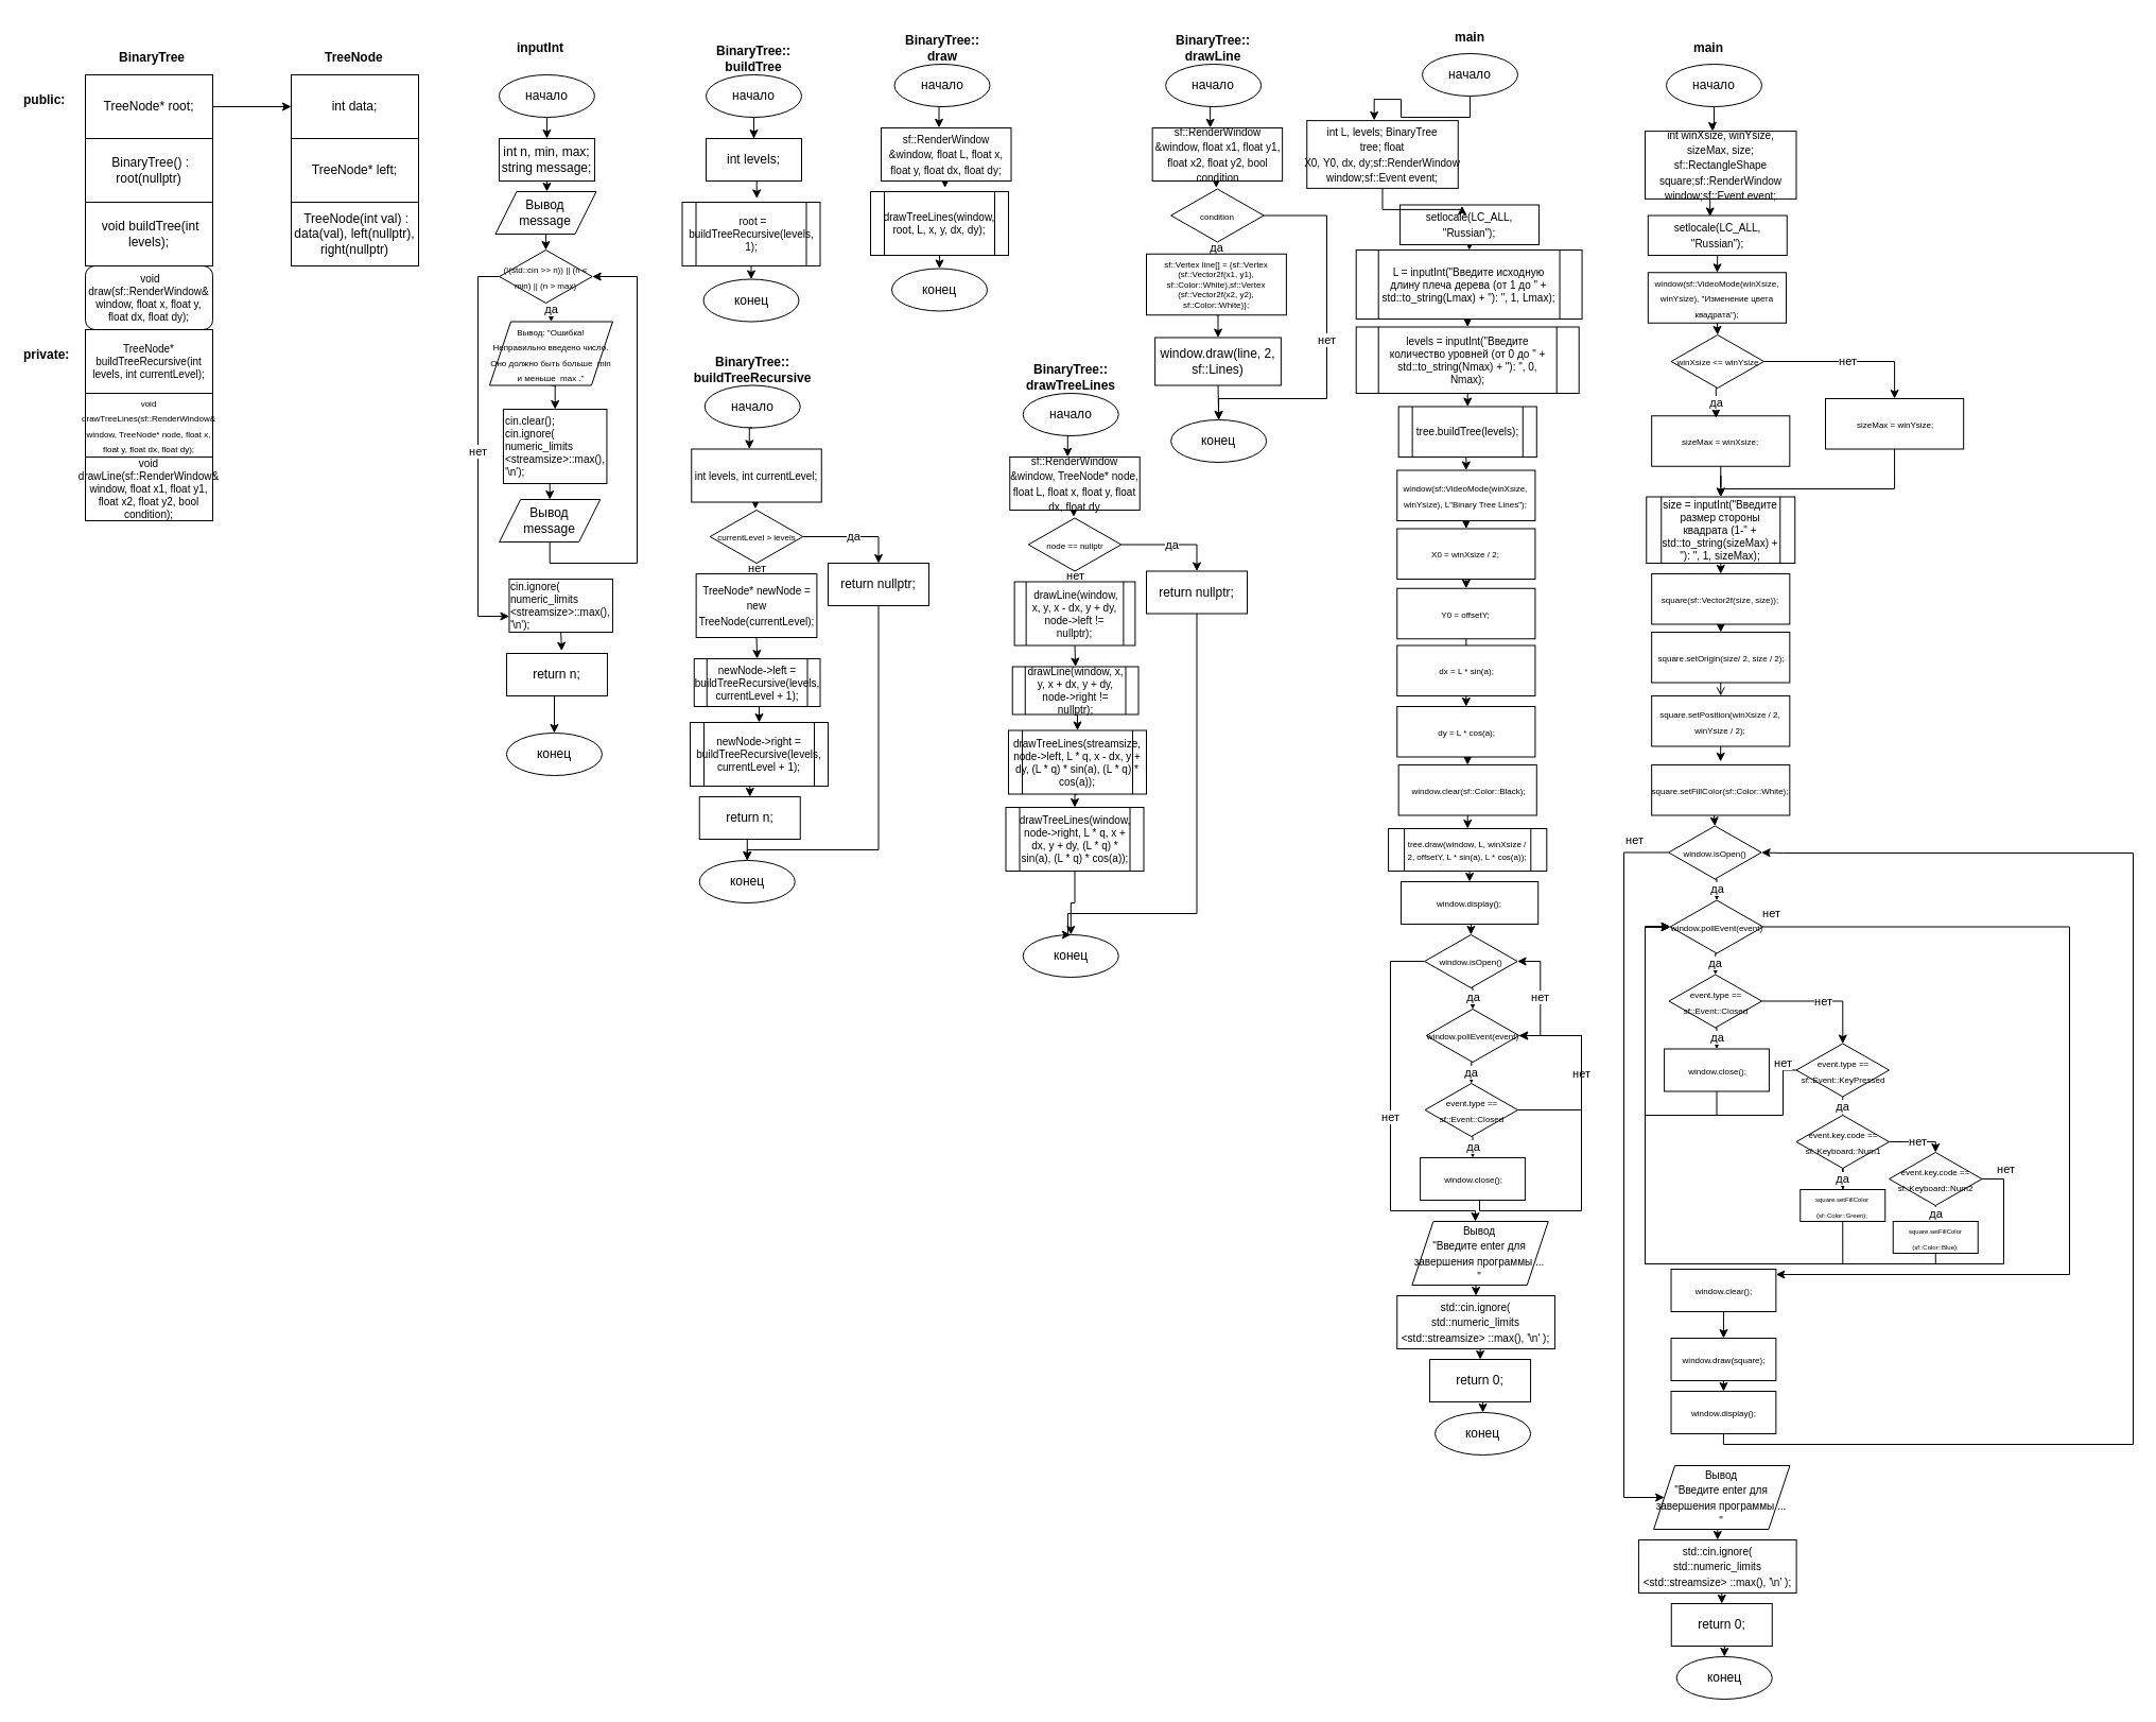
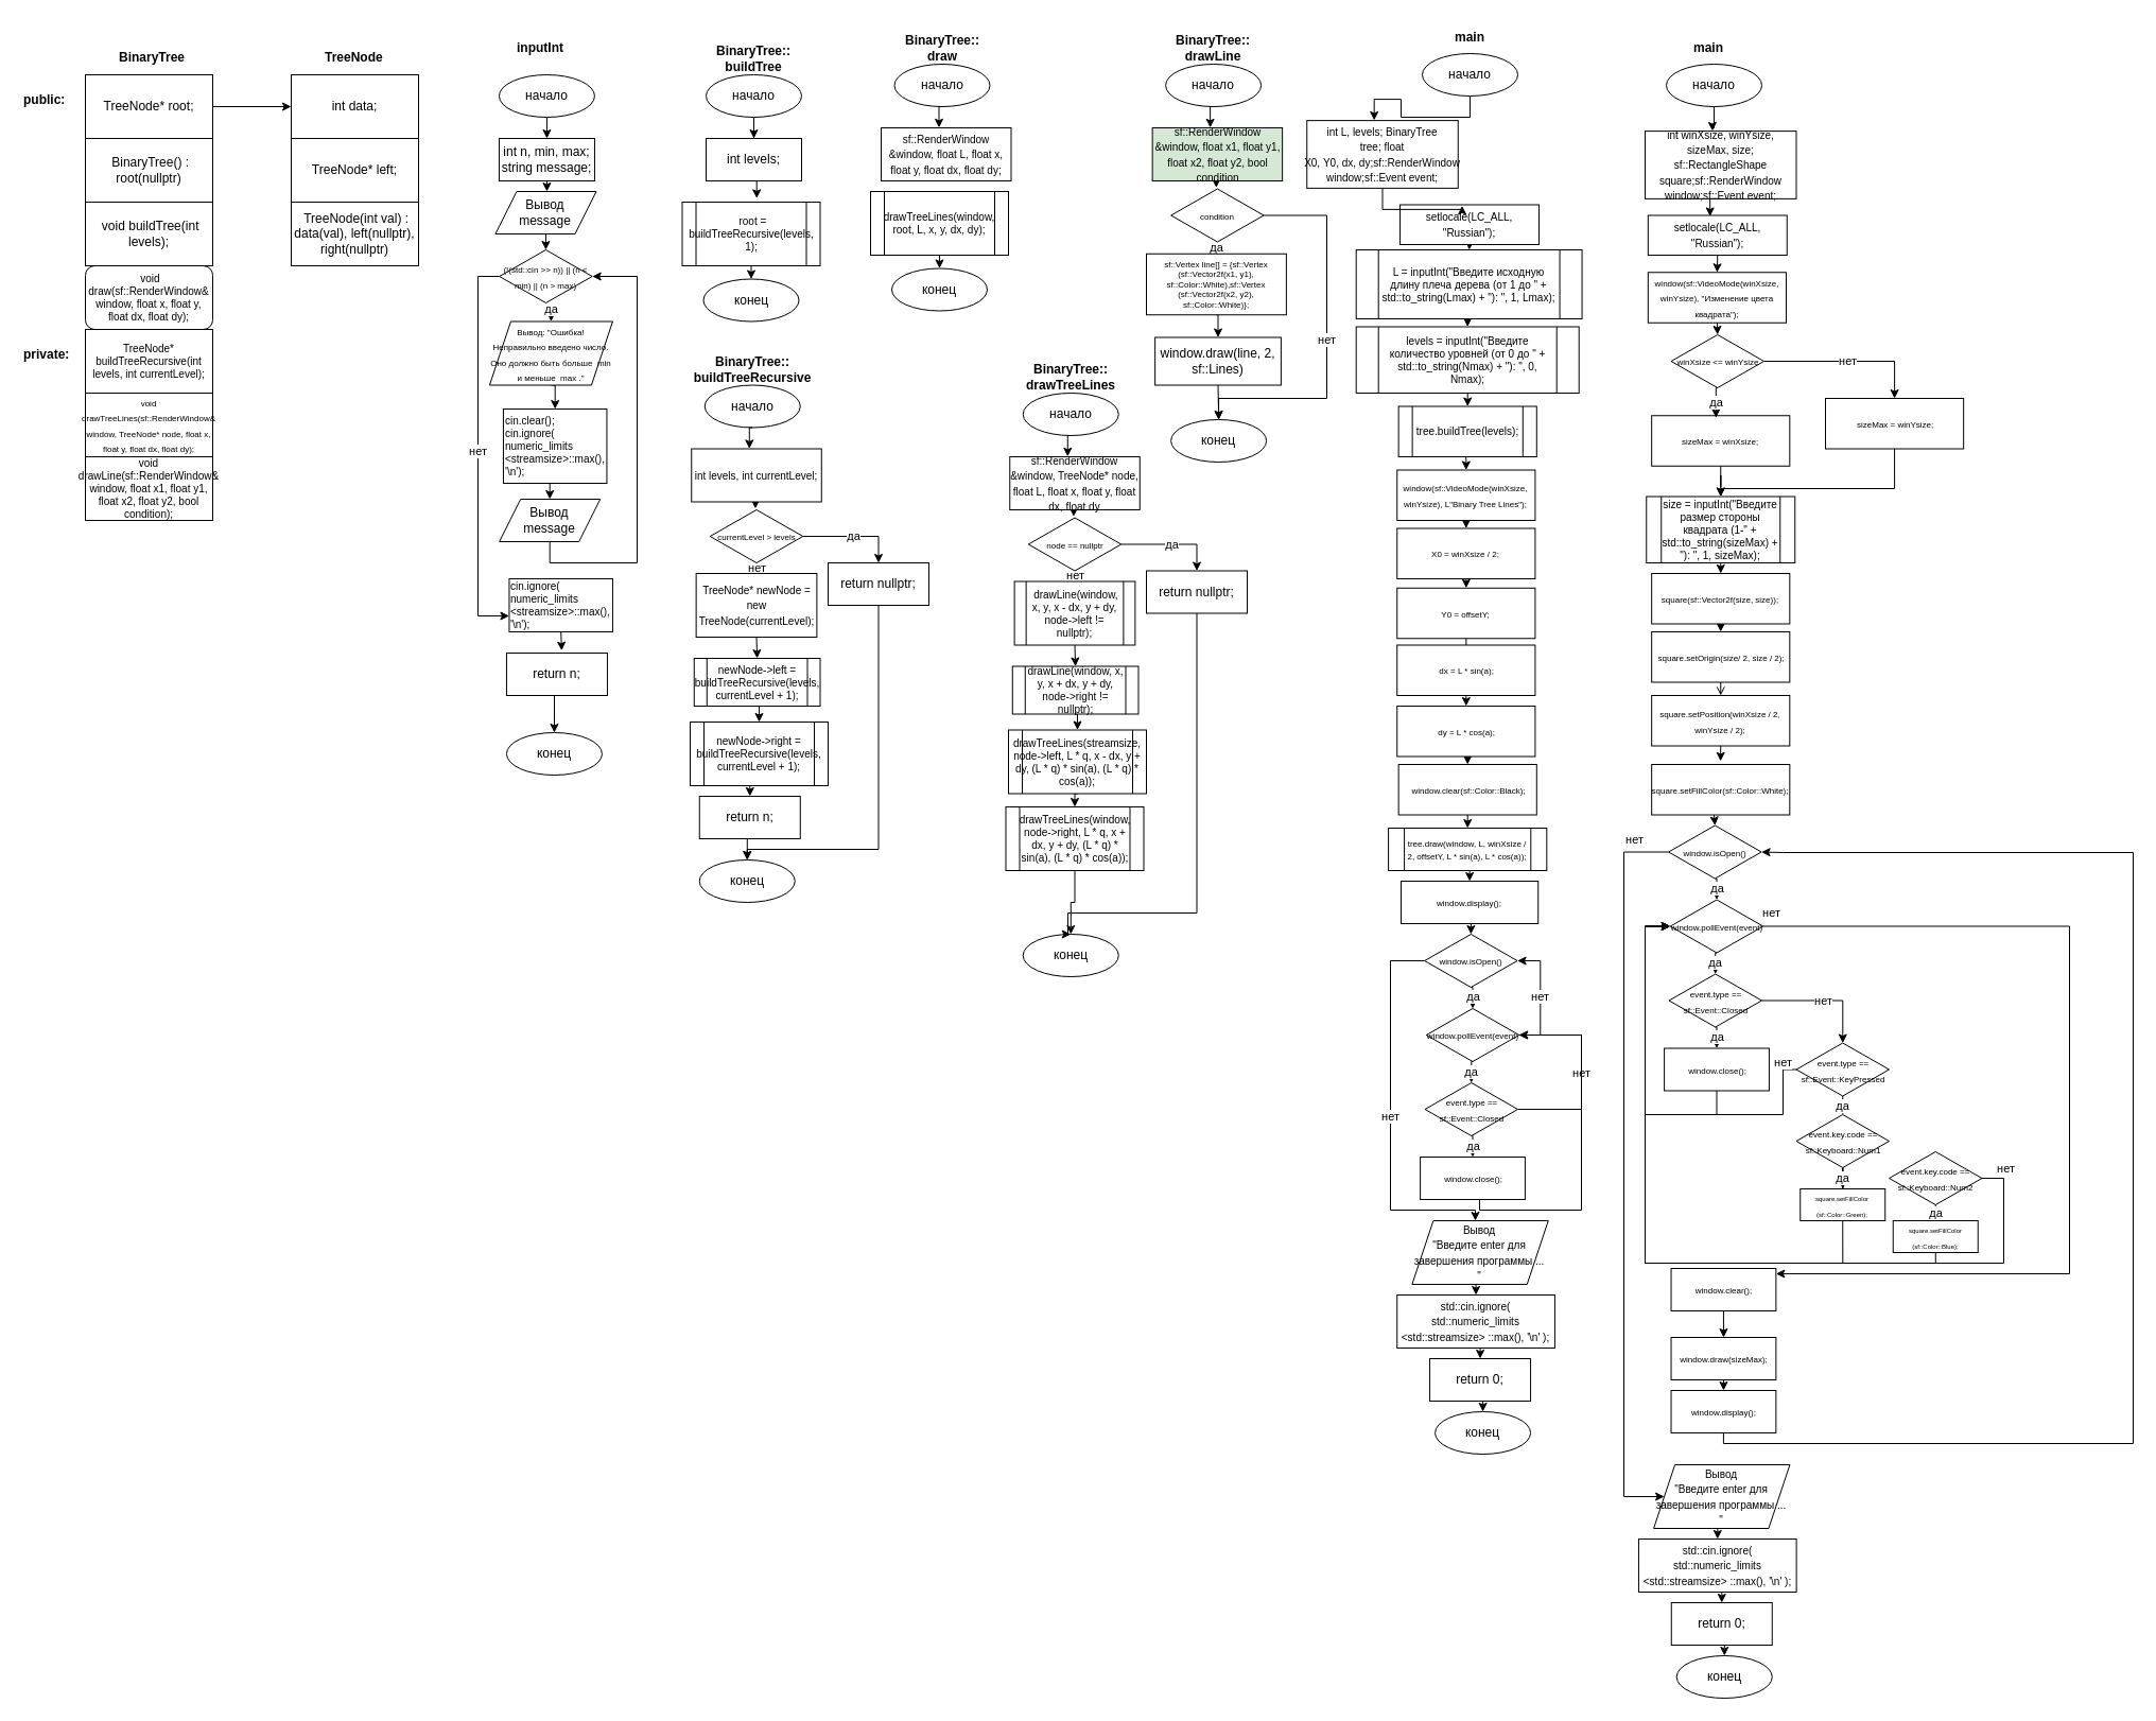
- <mxCell id="99" value="&lt;font style=&quot;font-size: 10px;&quot;&gt;sf::RenderWindow &amp;amp;window, float x1, float y1, float x2, float y2, bool condition&lt;/font&gt;" style="rounded=0;whiteSpace=wrap;html=1;" parent="1" vertex="1"><mxGeometry x="1085.63" y="120" width="122.5" height="50" as="geometry" /></mxCell>
+ <mxCell id="99" value="&lt;font style=&quot;font-size: 10px;&quot;&gt;sf::RenderWindow &amp;amp;window, float x1, float y1, float x2, float y2, bool condition&lt;/font&gt;" style="rounded=0;whiteSpace=wrap;html=1;fillColor=#d5e8d4;" parent="1" vertex="1"><mxGeometry x="1085.63" y="120" width="122.5" height="50" as="geometry" /></mxCell>
- <mxCell id="48" style="edgeStyle=orthogonalEdgeStyle;rounded=0;orthogonalLoop=1;jettySize=auto;html=1;exitX=0.5;exitY=1;exitDx=0;exitDy=0;entryX=0.54;entryY=-0.06;entryDx=0;entryDy=0;entryPerimeter=0;" parent="1" source="49" target="51" edge="1"><mxGeometry relative="1" as="geometry" /></mxCell>
- <mxCell id="198" value="нет" style="edgeStyle=orthogonalEdgeStyle;rounded=0;orthogonalLoop=1;jettySize=auto;html=1;exitX=1;exitY=0.5;exitDx=0;exitDy=0;entryX=0.5;entryY=0;entryDx=0;entryDy=0;" edge="1" parent="1" source="200" target="203"><mxGeometry relative="1" as="geometry"><Array as="points"><mxPoint x="1824" y="1075" /></Array></mxGeometry></mxCell>
- <mxCell id="211" value="&lt;font style=&quot;font-size: 8px;&quot;&gt;window.draw(square);&lt;/font&gt;" style="shape=rectangle;perimeter=rectanglePerimeter;whiteSpace=wrap;html=1;fixedSize=1;" vertex="1" parent="1"><mxGeometry x="1574.53" y="1260" width="98.83" height="40" as="geometry" /></mxCell>
+ <mxCell id="211" value="&lt;font style=&quot;font-size: 8px;&quot;&gt;window.draw(sizeMax);&lt;/font&gt;" style="shape=rectangle;perimeter=rectanglePerimeter;whiteSpace=wrap;html=1;fixedSize=1;" vertex="1" parent="1"><mxGeometry x="1574.53" y="1260" width="98.83" height="40" as="geometry" /></mxCell>
